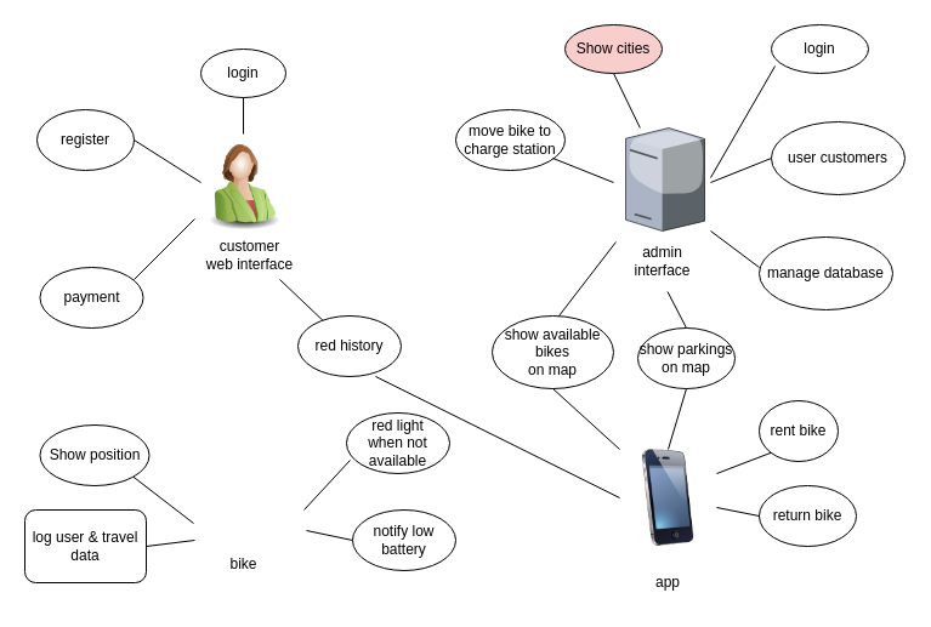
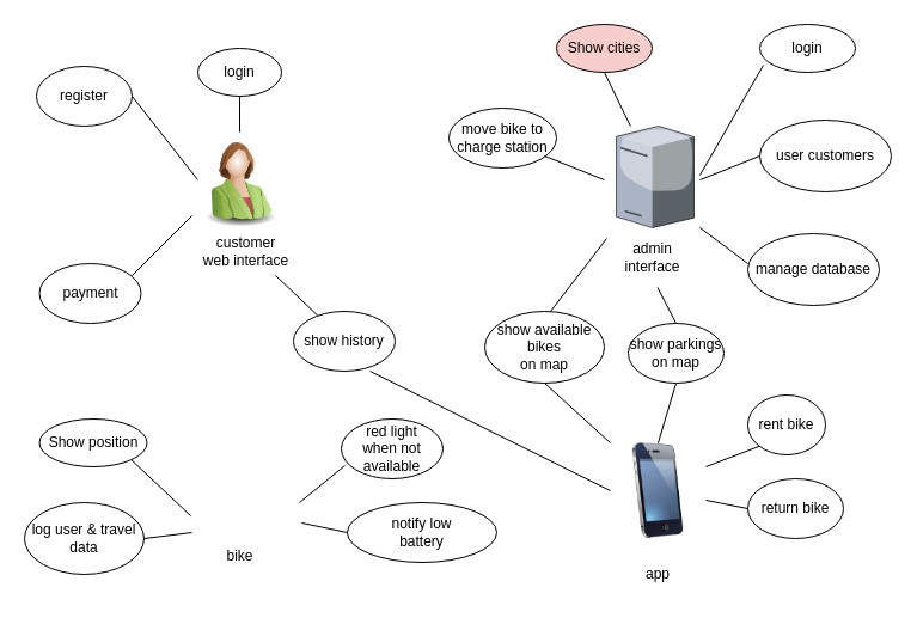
- <mxCell id="3" value="register" style="ellipse;whiteSpace=wrap;html=1;" parent="1" vertex="1"><mxGeometry x="30" y="90" width="80" height="50" as="geometry" /></mxCell>
+ <mxCell id="3" value="register" style="ellipse;whiteSpace=wrap;html=1;" parent="1" vertex="1"><mxGeometry x="30" y="55" width="80" height="50" as="geometry" /></mxCell>
- <mxCell id="20" value="red history" style="ellipse;whiteSpace=wrap;html=1;" parent="1" vertex="1"><mxGeometry x="245" y="260" width="85" height="50" as="geometry" /></mxCell>
+ <mxCell id="20" value="show history" style="ellipse;whiteSpace=wrap;html=1;" parent="1" vertex="1"><mxGeometry x="245" y="260" width="85" height="50" as="geometry" /></mxCell>
- <mxCell id="22" value="red light&lt;br&gt;when not available" style="ellipse;whiteSpace=wrap;html=1;" parent="1" vertex="1"><mxGeometry x="285" y="340" width="85" height="50" as="geometry" /></mxCell>
+ <mxCell id="22" value="red light&lt;br&gt;when not available" style="ellipse;whiteSpace=wrap;html=1;" parent="1" vertex="1"><mxGeometry x="285" y="350" width="85" height="50" as="geometry" /></mxCell>
- <mxCell id="5" value="Show position" style="ellipse;whiteSpace=wrap;html=1;" parent="1" vertex="1"><mxGeometry x="32.5" y="350" width="90" height="50" as="geometry" /></mxCell>
+ <mxCell id="5" value="Show position" style="ellipse;whiteSpace=wrap;html=1;" parent="1" vertex="1"><mxGeometry x="32.5" y="350" width="90" height="40" as="geometry" /></mxCell>
- <mxCell id="21" value="notify low&lt;br&gt;battery" style="ellipse;whiteSpace=wrap;html=1;" parent="1" vertex="1"><mxGeometry x="290" y="420" width="85" height="50" as="geometry" /></mxCell>
+ <mxCell id="21" value="notify low&lt;br&gt;battery" style="ellipse;whiteSpace=wrap;html=1;" parent="1" vertex="1"><mxGeometry x="290" y="420" width="125" height="50" as="geometry" /></mxCell>
- <mxCell id="10" value="log user &amp;amp; travel data" style="whiteSpace=wrap;html=1;rounded=1;" parent="1" vertex="1"><mxGeometry x="20" y="420" width="100" height="60" as="geometry" /></mxCell>
+ <mxCell id="10" value="log user &amp;amp; travel data" style="ellipse;whiteSpace=wrap;html=1;" parent="1" vertex="1"><mxGeometry x="20" y="420" width="100" height="60" as="geometry" /></mxCell>
